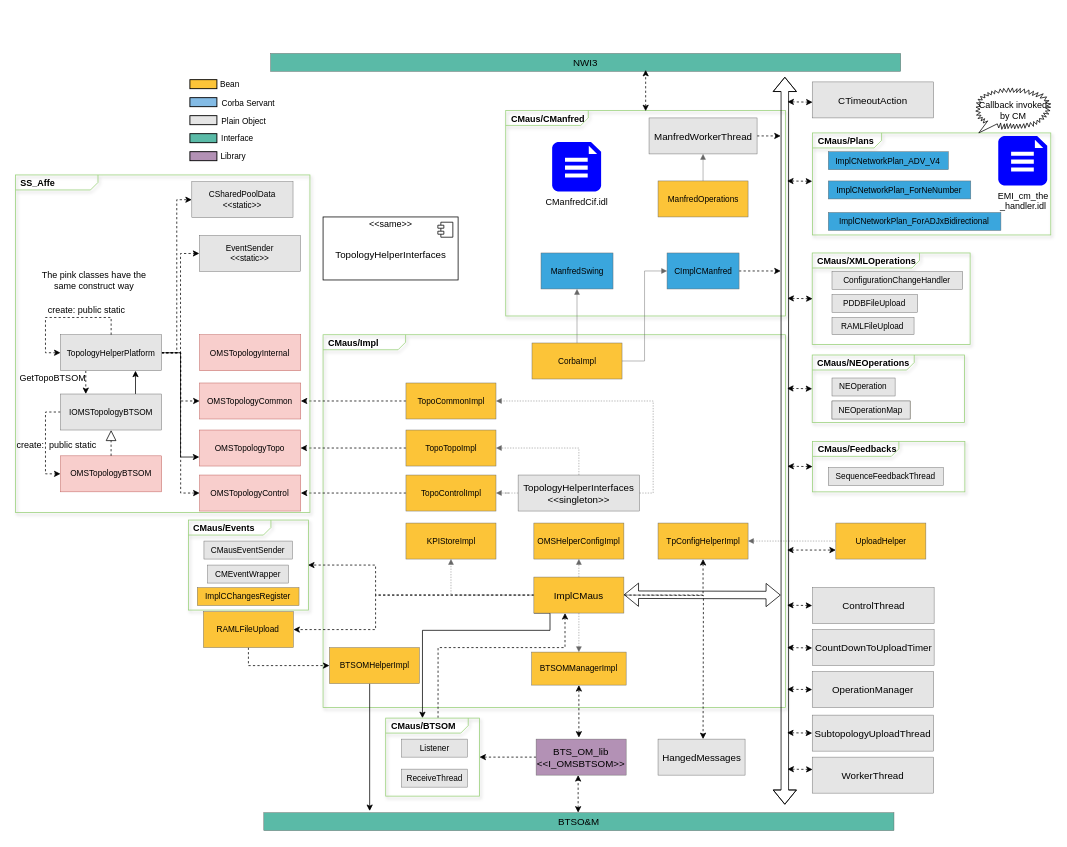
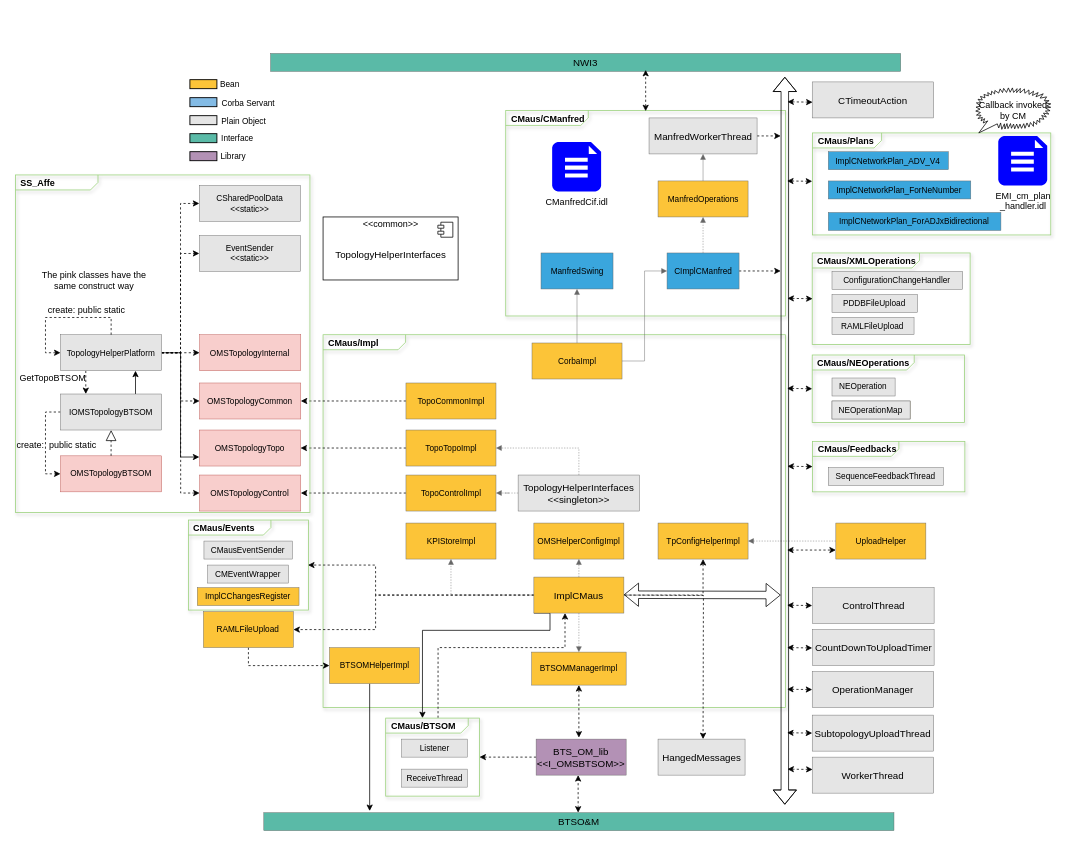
- <mxCell id="124" value="CSharedPoolData&lt;br&gt;&amp;lt;&amp;lt;static&amp;gt;&amp;gt;" style="html=1;whiteSpace=wrap;fontSize=11;fontColor=#000000;spacing=5;strokeColor=#666666;strokeOpacity=100;fillOpacity=100;fillColor=#E5E5E5;strokeWidth=0.6;" vertex="1" parent="1"><mxGeometry x="255.05" y="241.69" width="134.91" height="48" as="geometry" /></mxCell>
+ <mxCell id="124" value="CSharedPoolData&lt;br&gt;&amp;lt;&amp;lt;static&amp;gt;&amp;gt;" style="html=1;whiteSpace=wrap;fontSize=11;fontColor=#000000;spacing=5;strokeColor=#666666;strokeOpacity=100;fillOpacity=100;fillColor=#E5E5E5;strokeWidth=0.6;" vertex="1" parent="1"><mxGeometry x="265.05" y="246.69" width="134.91" height="48" as="geometry" /></mxCell>
- <mxCell id="86" value="EMI_cm_the&lt;br&gt;_handler.idl" style="verticalLabelPosition=bottom;html=1;verticalAlign=top;align=center;strokeColor=none;fillColor=#0000FF;shape=mxgraph.azure.file_2;pointerEvents=1;" parent="1" vertex="1"><mxGeometry x="1330" y="180.69" width="65.25" height="66" as="geometry" /></mxCell>
+ <mxCell id="86" value="EMI_cm_plan&lt;br&gt;_handler.idl" style="verticalLabelPosition=bottom;html=1;verticalAlign=top;align=center;strokeColor=none;fillColor=#0000FF;shape=mxgraph.azure.file_2;pointerEvents=1;" parent="1" vertex="1"><mxGeometry x="1330" y="180.69" width="65.25" height="66" as="geometry" /></mxCell>
+ <mxCell id="37" value="" style="html=1;jettySize=18;fontSize=11;strokeColor=#666666;strokeOpacity=100;dashed=1;strokeWidth=0.6;rounded=1;arcSize=0;edgeStyle=orthogonalEdgeStyle;startArrow=none;endArrow=block;endFill=1;exitX=0.5;exitY=-0.006;exitPerimeter=1;entryX=0.5;entryY=1.006;entryPerimeter=1;" parent="1" source="34" target="28" edge="1"><mxGeometry width="100" height="100" relative="1" as="geometry" /></mxCell>
- <mxCell id="108" value="&amp;lt;&amp;lt;same&amp;gt;&amp;gt;" style="text;html=1;align=center;verticalAlign=middle;resizable=0;points=[];autosize=1;" parent="106" vertex="1"><mxGeometry x="45" width="90" height="20" as="geometry" /></mxCell>
+ <mxCell id="108" value="&amp;lt;&amp;lt;common&amp;gt;&amp;gt;" style="text;html=1;align=center;verticalAlign=middle;resizable=0;points=[];autosize=1;" parent="106" vertex="1"><mxGeometry x="45" width="90" height="20" as="geometry" /></mxCell>
+ <mxCell id="110" style="edgeStyle=orthogonalEdgeStyle;rounded=0;orthogonalLoop=1;jettySize=auto;html=1;dashed=1;" edge="1" parent="1" source="117" target="122"><mxGeometry relative="1" as="geometry" /></mxCell>
- <mxCell id="45" value="" style="html=1;jettySize=18;fontSize=11;strokeColor=#666666;strokeOpacity=100;dashed=1;strokeWidth=0.6;rounded=1;arcSize=0;edgeStyle=orthogonalEdgeStyle;startArrow=none;endArrow=block;endFill=1;exitX=1.002;exitY=0.5;exitPerimeter=1;entryX=1;entryY=0.5;entryDx=0;entryDy=0;" parent="1" source="42" target="17" edge="1"><mxGeometry width="100" height="100" relative="1" as="geometry" /></mxCell>
